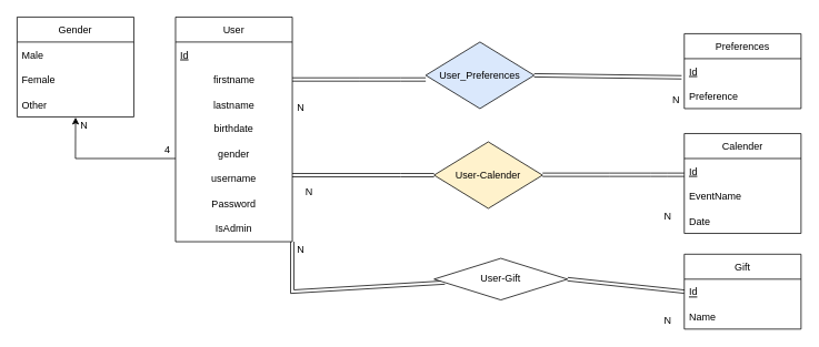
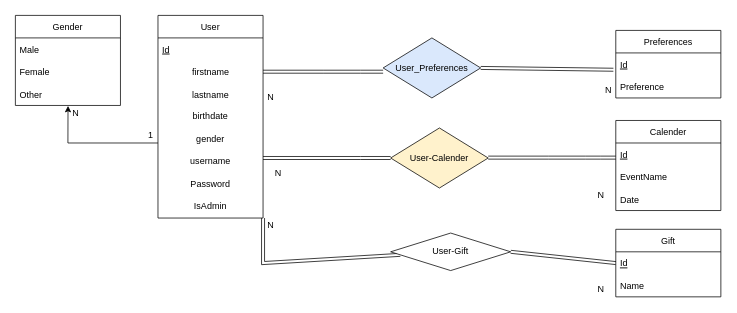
- <mxCell id="42" value="4" style="text;html=1;align=center;verticalAlign=middle;resizable=0;points=[];autosize=1;strokeColor=none;fillColor=none;" parent="1" vertex="1"><mxGeometry x="190" y="170" width="20" height="20" as="geometry" /></mxCell>
+ <mxCell id="42" value="1" style="text;html=1;align=center;verticalAlign=middle;resizable=0;points=[];autosize=1;strokeColor=none;fillColor=none;" parent="1" vertex="1"><mxGeometry x="190" y="170" width="20" height="20" as="geometry" /></mxCell>
